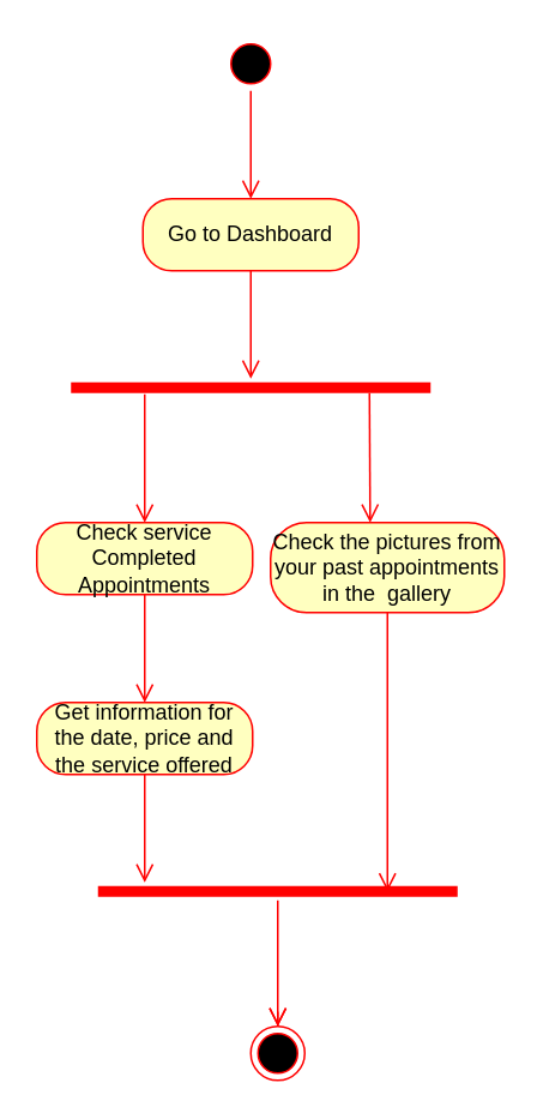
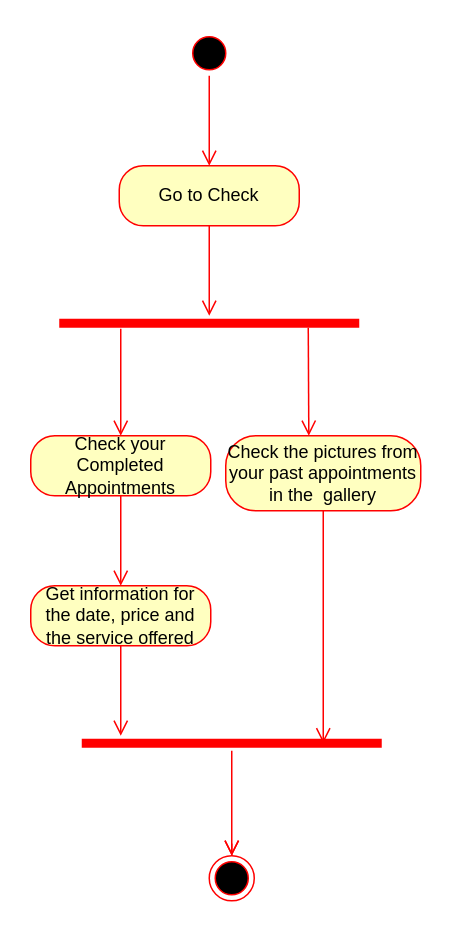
- <mxCell id="4" value="Go to Dashboard" style="rounded=1;whiteSpace=wrap;html=1;arcSize=40;fontColor=#000000;fillColor=#ffffc0;strokeColor=#ff0000;" vertex="1" parent="1"><mxGeometry x="79" y="110" width="120" height="40" as="geometry" /></mxCell>
+ <mxCell id="4" value="Go to Check" style="rounded=1;whiteSpace=wrap;html=1;arcSize=40;fontColor=#000000;fillColor=#ffffc0;strokeColor=#ff0000;" vertex="1" parent="1"><mxGeometry x="79" y="110" width="120" height="40" as="geometry" /></mxCell>
- <mxCell id="9" value="Check service Completed Appointments" style="rounded=1;whiteSpace=wrap;html=1;arcSize=40;fontColor=#000000;fillColor=#ffffc0;strokeColor=#ff0000;" vertex="1" parent="1"><mxGeometry x="20" y="290" width="120" height="40" as="geometry" /></mxCell>
+ <mxCell id="9" value="Check your Completed Appointments" style="rounded=1;whiteSpace=wrap;html=1;arcSize=40;fontColor=#000000;fillColor=#ffffc0;strokeColor=#ff0000;" vertex="1" parent="1"><mxGeometry x="20" y="290" width="120" height="40" as="geometry" /></mxCell>
